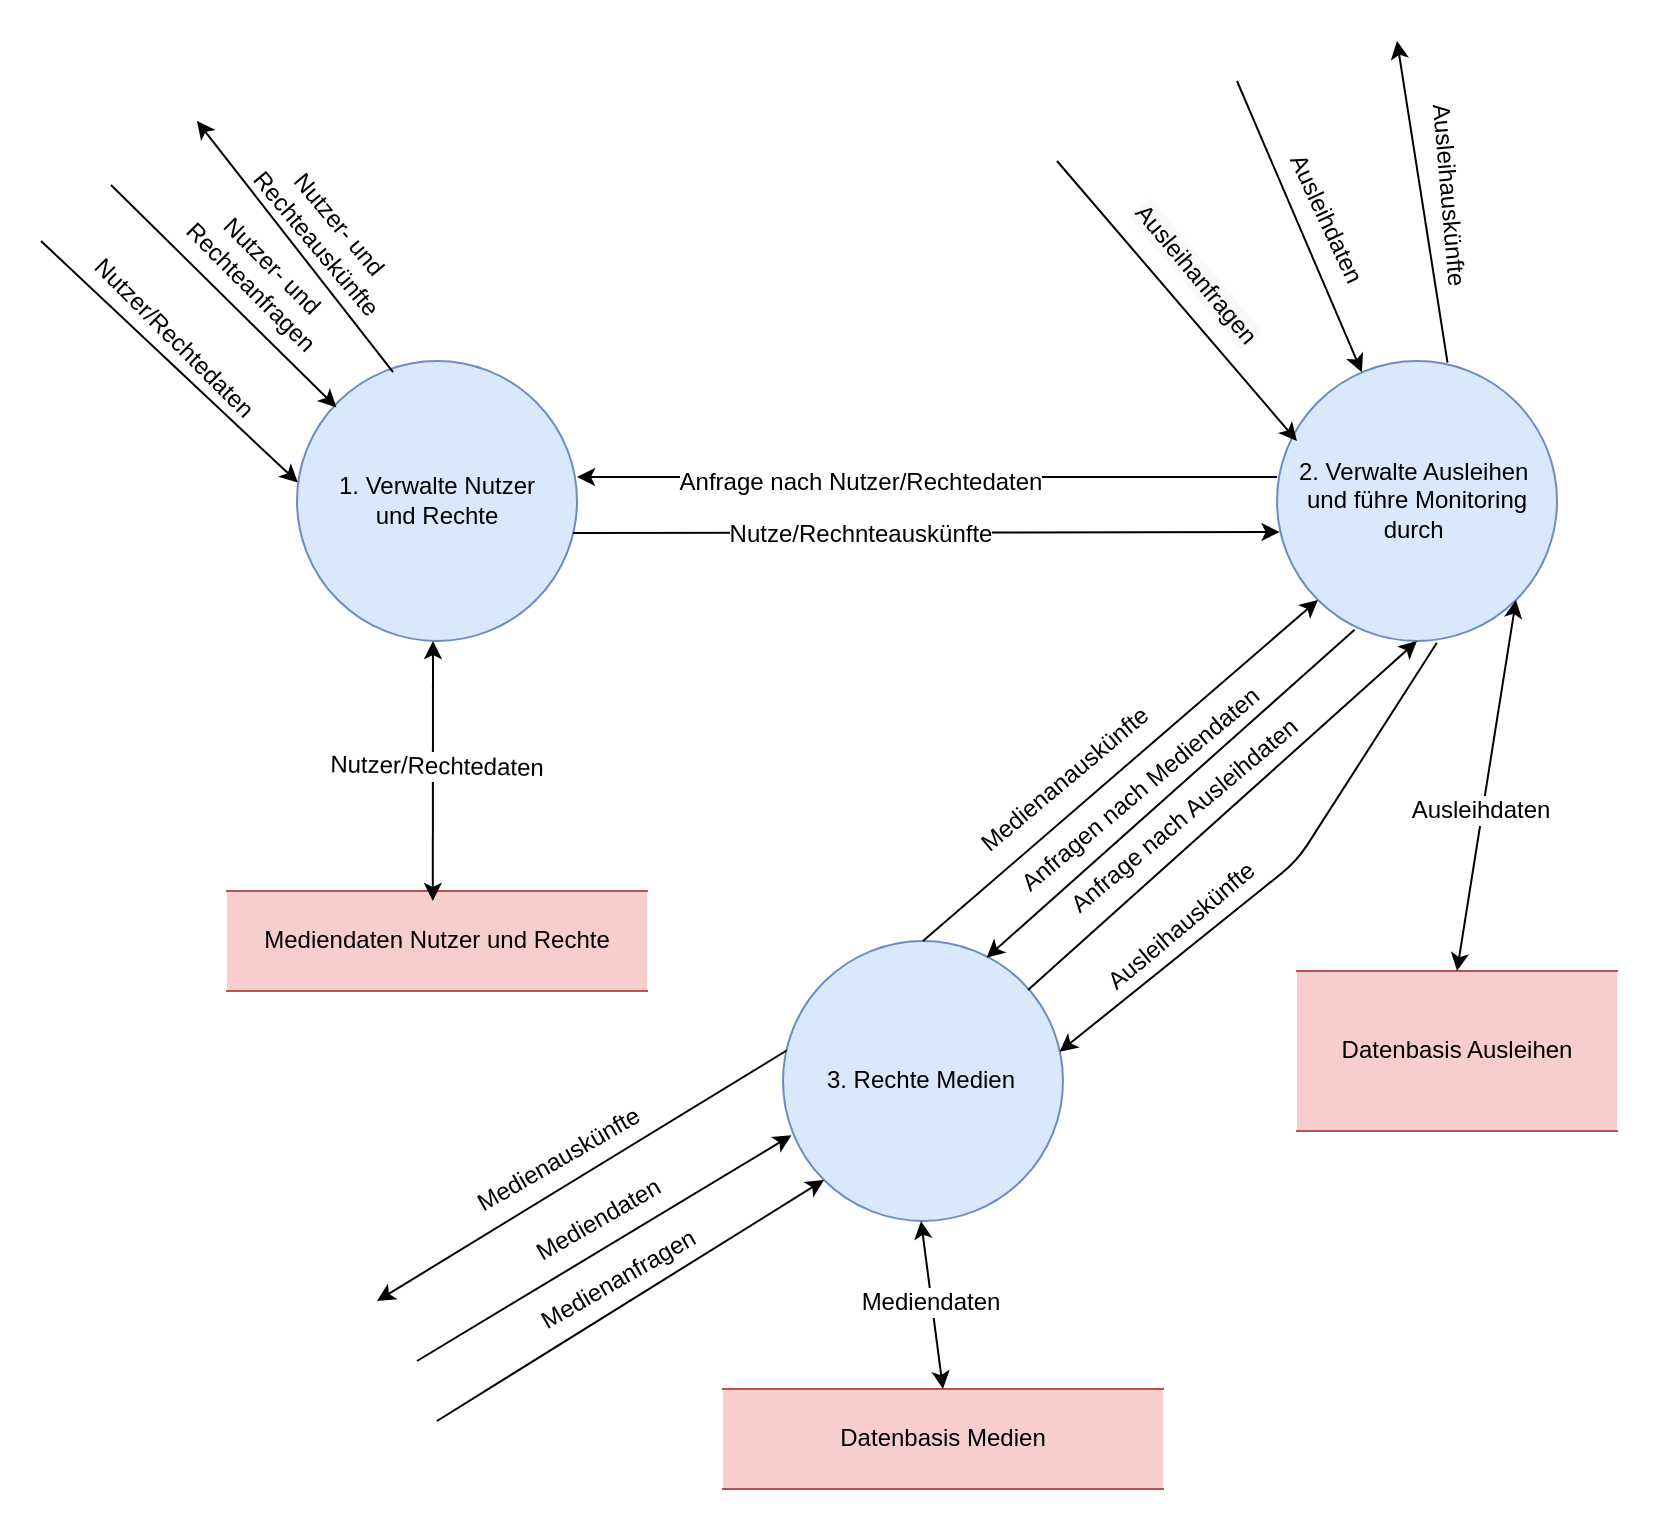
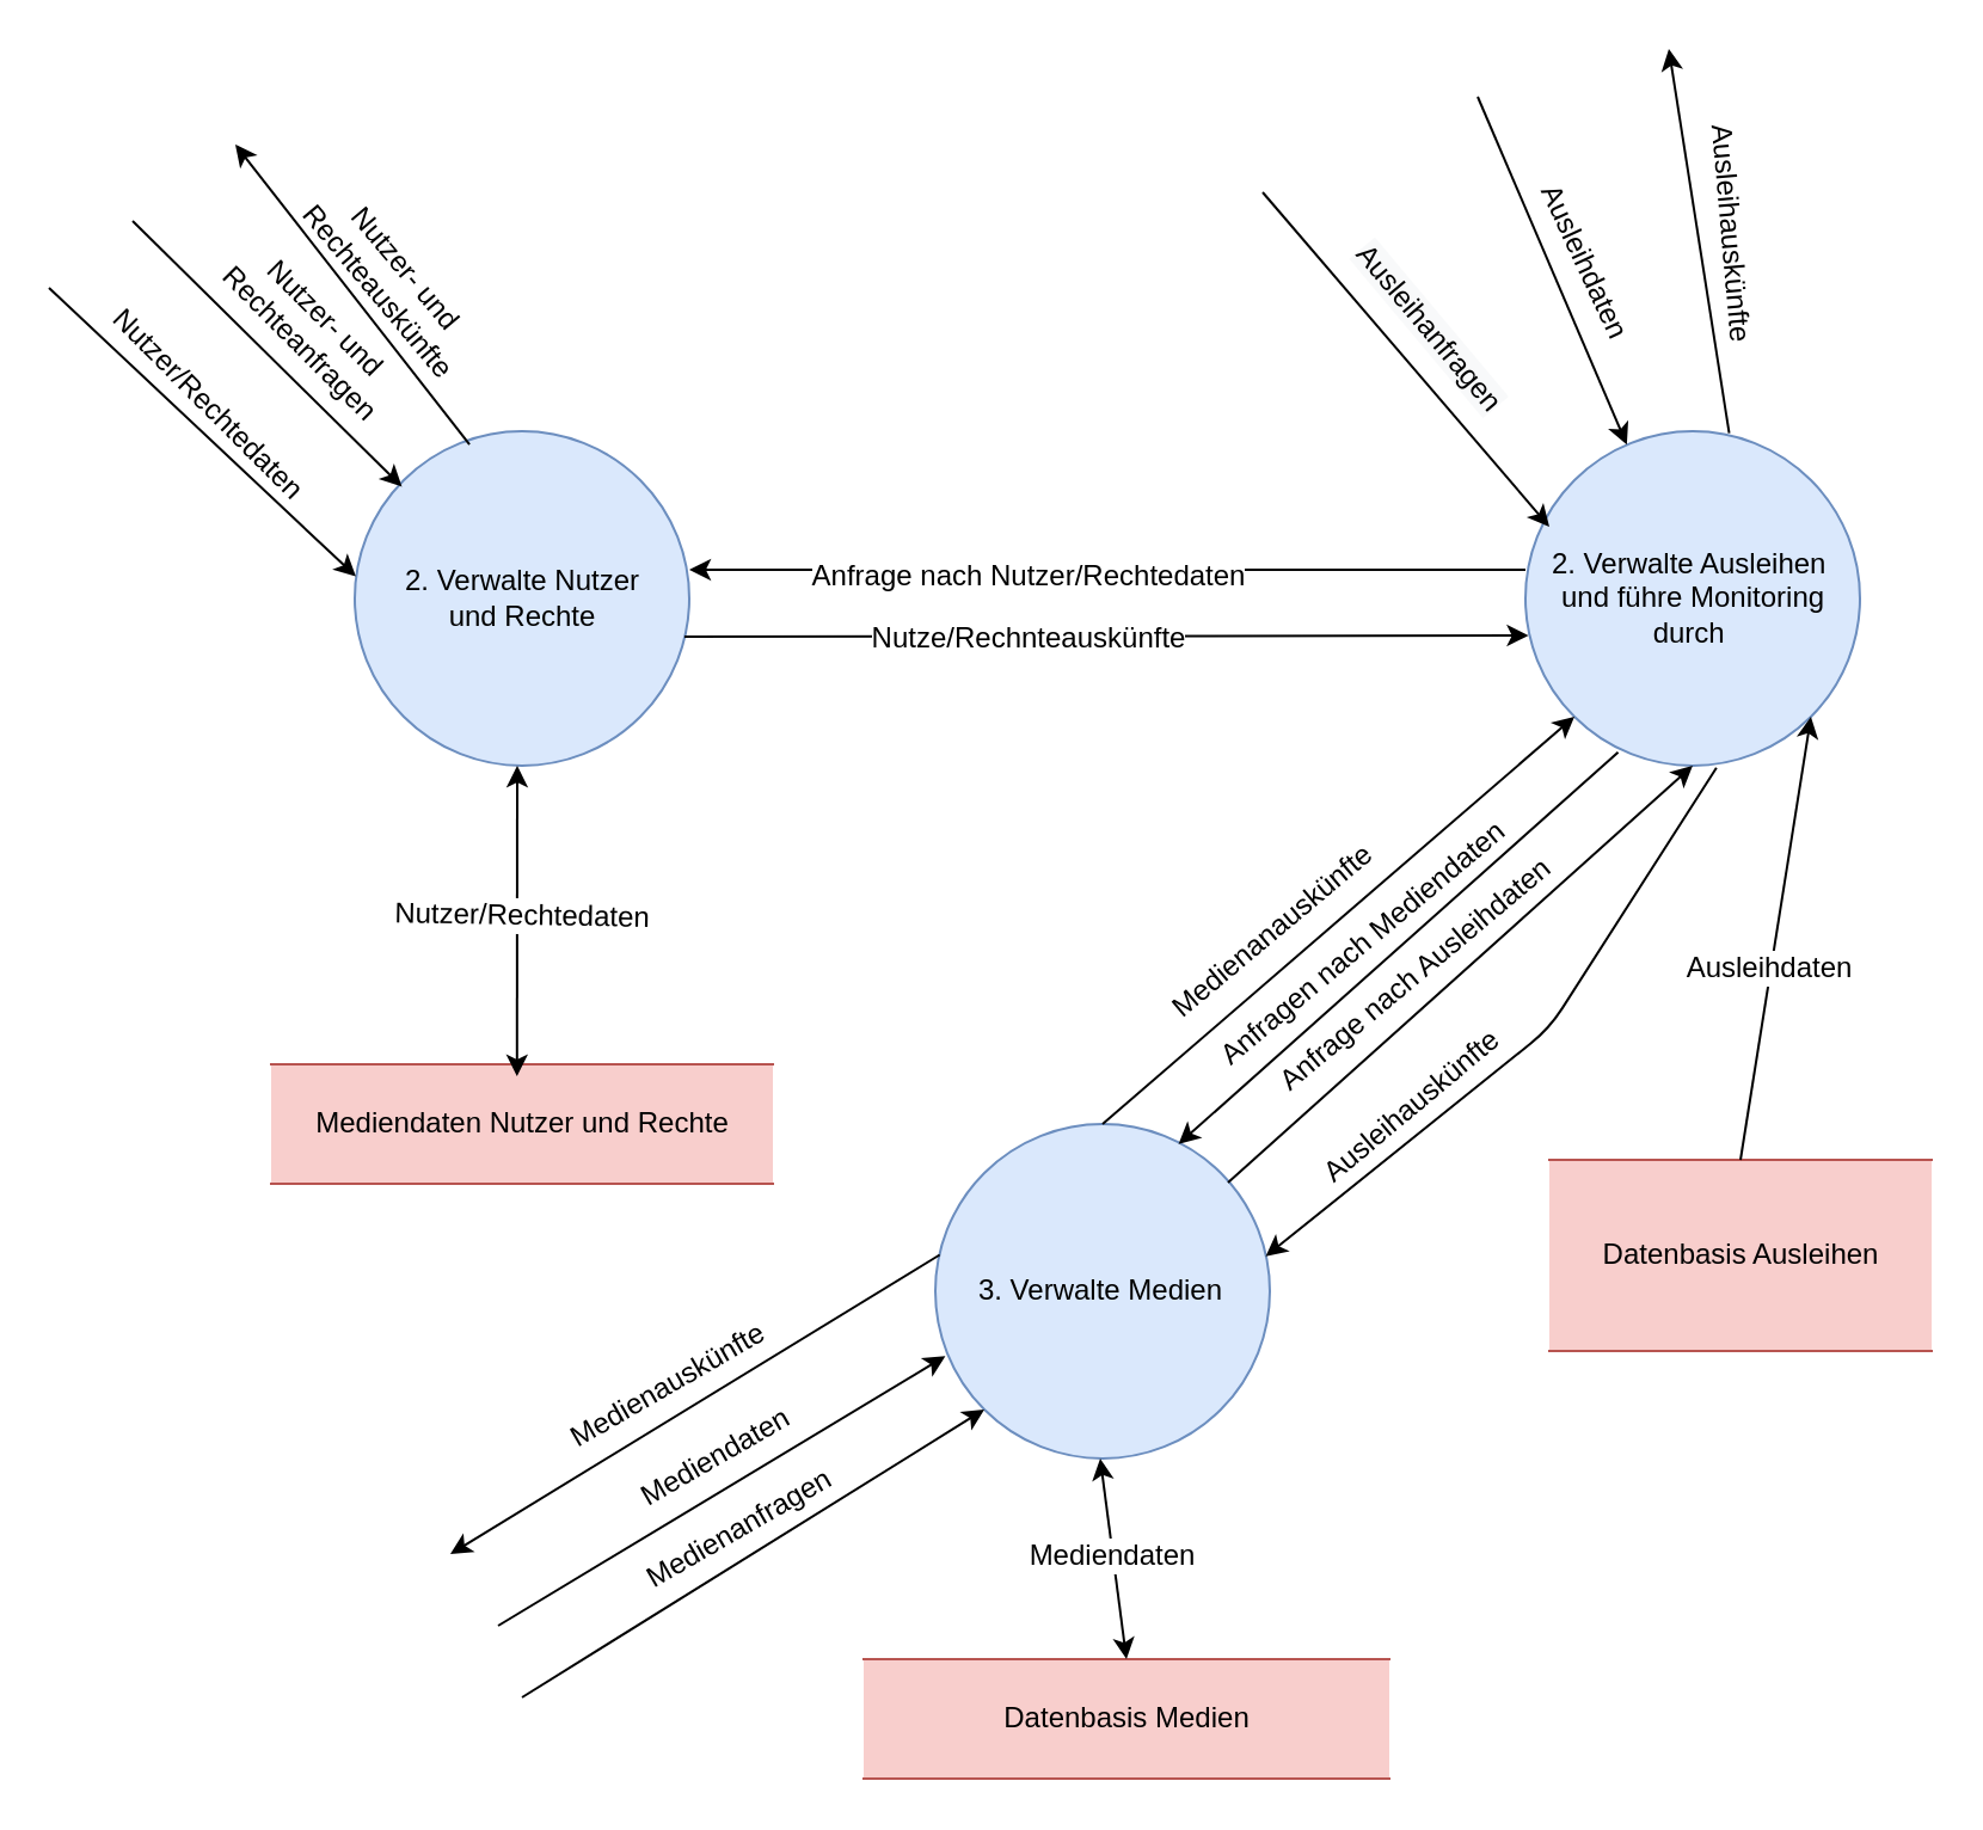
- <mxCell id="2" value="1. Verwalte Nutzer &lt;br&gt;und Rechte" style="shape=ellipse;html=1;dashed=0;whitespace=wrap;perimeter=ellipsePerimeter;fillColor=#dae8fc;strokeColor=#6c8ebf;" parent="1" vertex="1"><mxGeometry x="148" y="180" width="140" height="140" as="geometry" /></mxCell>
+ <mxCell id="2" value="2. Verwalte Nutzer &lt;br&gt;und Rechte" style="shape=ellipse;html=1;dashed=0;whitespace=wrap;perimeter=ellipsePerimeter;fillColor=#dae8fc;strokeColor=#6c8ebf;" parent="1" vertex="1"><mxGeometry x="148" y="180" width="140" height="140" as="geometry" /></mxCell>
- <mxCell id="31" value="" style="endArrow=classic;startArrow=classic;html=1;entryX=0.5;entryY=0;entryDx=0;entryDy=0;exitX=1;exitY=1;exitDx=0;exitDy=0;" parent="1" source="3" target="6" edge="1"><mxGeometry width="50" height="50" relative="1" as="geometry"><mxPoint x="28" y="790" as="sourcePoint" /><mxPoint x="78" y="740" as="targetPoint" /></mxGeometry></mxCell>
+ <mxCell id="31" value="" style="endArrow=none;startArrow=classic;html=1;entryX=0.5;entryY=0;entryDx=0;entryDy=0;exitX=1;exitY=1;exitDx=0;exitDy=0;" parent="1" source="3" target="6" edge="1"><mxGeometry width="50" height="50" relative="1" as="geometry"><mxPoint x="28" y="790" as="sourcePoint" /><mxPoint x="78" y="740" as="targetPoint" /></mxGeometry></mxCell>
- <mxCell id="16" value="3. Rechte Medien" style="text;html=1;strokeColor=none;fillColor=none;align=center;verticalAlign=middle;whiteSpace=wrap;rounded=0;" parent="1" vertex="1"><mxGeometry x="402" y="510" width="117" height="60" as="geometry" /></mxCell>
+ <mxCell id="16" value="3. Verwalte Medien" style="text;html=1;strokeColor=none;fillColor=none;align=center;verticalAlign=middle;whiteSpace=wrap;rounded=0;" parent="1" vertex="1"><mxGeometry x="402" y="510" width="117" height="60" as="geometry" /></mxCell>
